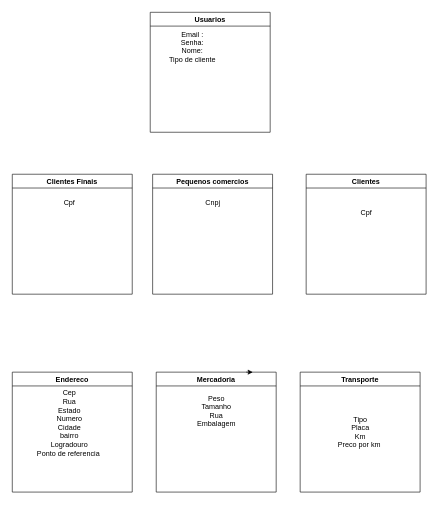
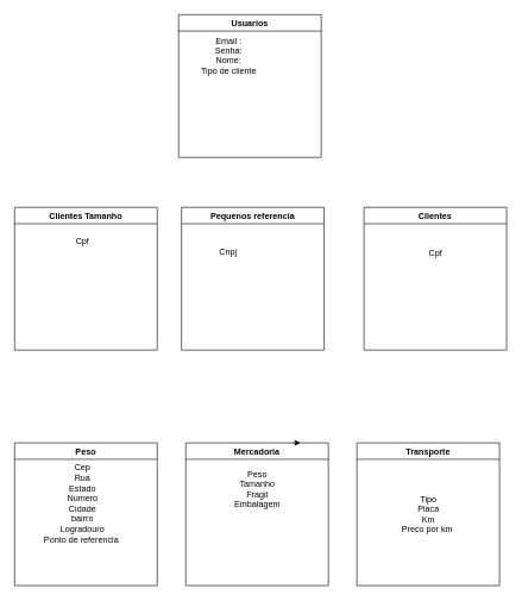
- <mxCell id="4" value="Clientes Finais" style="swimlane;startSize=23;" vertex="1" parent="1"><mxGeometry x="20" y="290" width="200" height="200" as="geometry" /></mxCell>
+ <mxCell id="4" value="Clientes Tamanho" style="swimlane;startSize=23;" vertex="1" parent="1"><mxGeometry x="20" y="290" width="200" height="200" as="geometry" /></mxCell>
- <mxCell id="10" value="Pequenos comercios" style="swimlane;" vertex="1" parent="1"><mxGeometry x="254" y="290" width="200" height="200" as="geometry" /></mxCell>
+ <mxCell id="10" value="Pequenos referencia" style="swimlane;" vertex="1" parent="1"><mxGeometry x="254" y="290" width="200" height="200" as="geometry" /></mxCell>
- <mxCell id="11" value="Cnpj&lt;div&gt;&lt;br&gt;&lt;/div&gt;" style="text;html=1;align=center;verticalAlign=middle;resizable=0;points=[];autosize=1;strokeColor=none;fillColor=none;" vertex="1" parent="10"><mxGeometry x="75" y="35" width="50" height="40" as="geometry" /></mxCell>
+ <mxCell id="11" value="Cnpj&lt;div&gt;&lt;br&gt;&lt;/div&gt;" style="text;html=1;align=center;verticalAlign=middle;resizable=0;points=[];autosize=1;strokeColor=none;fillColor=none;" vertex="1" parent="10"><mxGeometry x="40" y="50" width="50" height="40" as="geometry" /></mxCell>
- <mxCell id="14" value="Endereco" style="swimlane;" vertex="1" parent="1"><mxGeometry x="20" y="620" width="200" height="200" as="geometry" /></mxCell>
+ <mxCell id="14" value="Peso" style="swimlane;" vertex="1" parent="1"><mxGeometry x="20" y="620" width="200" height="200" as="geometry" /></mxCell>
- <mxCell id="9" value="Peso&lt;div&gt;Tamanho&lt;/div&gt;&lt;div&gt;Rua&lt;/div&gt;&lt;div&gt;Embalagem&lt;/div&gt;" style="text;html=1;align=center;verticalAlign=middle;resizable=0;points=[];autosize=1;strokeColor=none;fillColor=none;" vertex="1" parent="8"><mxGeometry x="55" y="30" width="90" height="70" as="geometry" /></mxCell>
+ <mxCell id="9" value="Peso&lt;div&gt;Tamanho&lt;/div&gt;&lt;div&gt;Fragil&lt;/div&gt;&lt;div&gt;Embalagem&lt;/div&gt;" style="text;html=1;align=center;verticalAlign=middle;resizable=0;points=[];autosize=1;strokeColor=none;fillColor=none;" vertex="1" parent="8"><mxGeometry x="55" y="30" width="90" height="70" as="geometry" /></mxCell>
